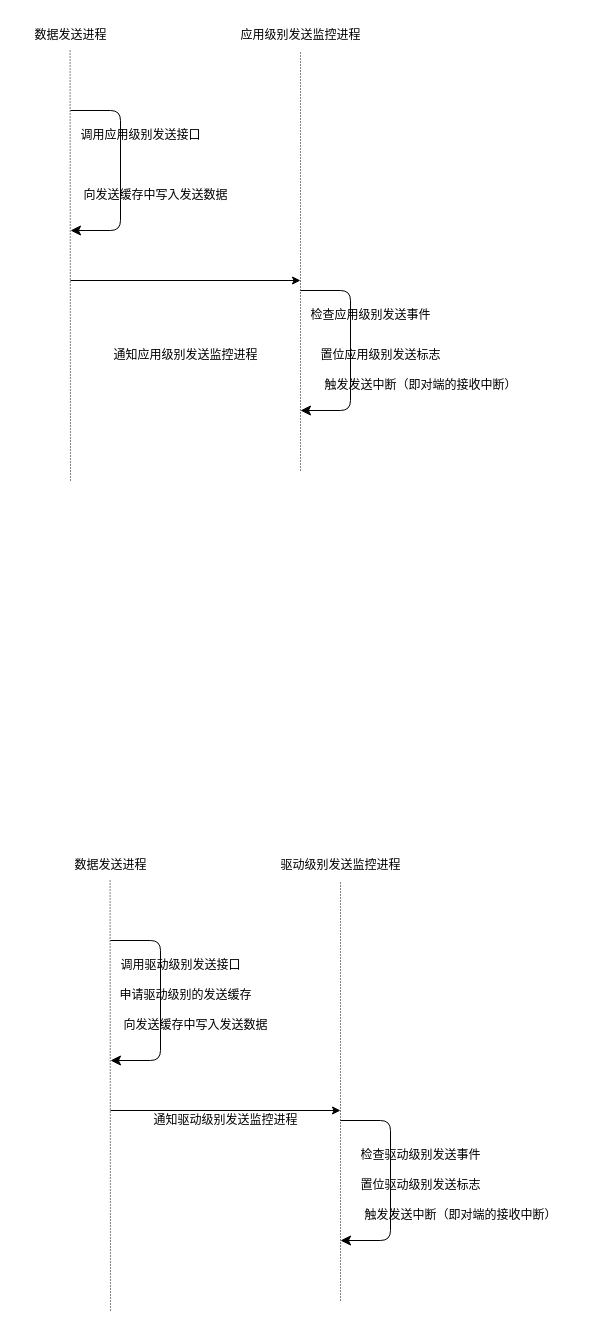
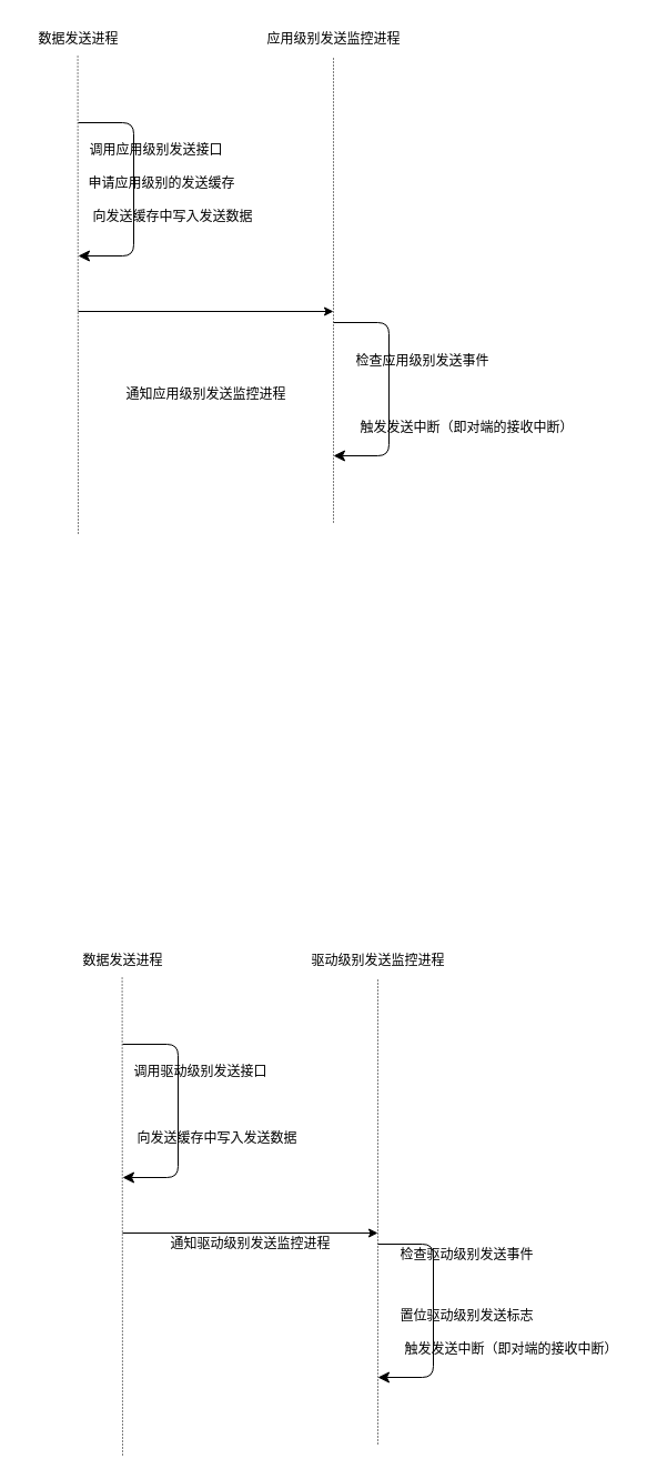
+ <mxCell id="10" value="申请应用级别的发送缓存" style="text;html=1;align=center;verticalAlign=middle;resizable=0;points=[];autosize=1;strokeColor=none;fillColor=none;" vertex="1" parent="1"><mxGeometry x="65" y="150" width="160" height="30" as="geometry" /></mxCell>
- <mxCell id="4" value="检查应用级别发送事件" style="text;html=1;align=center;verticalAlign=middle;resizable=0;points=[];autosize=1;strokeColor=none;fillColor=none;" vertex="1" parent="1"><mxGeometry x="300" y="300" width="140" height="30" as="geometry" /></mxCell>
+ <mxCell id="4" value="检查应用级别发送事件" style="text;html=1;align=center;verticalAlign=middle;resizable=0;points=[];autosize=1;strokeColor=none;fillColor=none;" vertex="1" parent="1"><mxGeometry x="310" y="310" width="140" height="30" as="geometry" /></mxCell>
- <mxCell id="5" value="置位应用级别发送标志" style="text;html=1;align=center;verticalAlign=middle;resizable=0;points=[];autosize=1;strokeColor=none;fillColor=none;" vertex="1" parent="1"><mxGeometry x="310" y="340" width="140" height="30" as="geometry" /></mxCell>
- <mxCell id="24" value="申请驱动级别的发送缓存" style="text;html=1;align=center;verticalAlign=middle;resizable=0;points=[];autosize=1;strokeColor=none;fillColor=none;" vertex="1" parent="1"><mxGeometry x="105" y="980" width="160" height="30" as="geometry" /></mxCell>
- <mxCell id="18" value="检查驱动级别发送事件" style="text;html=1;align=center;verticalAlign=middle;resizable=0;points=[];autosize=1;strokeColor=none;fillColor=none;" vertex="1" parent="1"><mxGeometry x="350" y="1140" width="140" height="30" as="geometry" /></mxCell>
+ <mxCell id="18" value="检查驱动级别发送事件" style="text;html=1;align=center;verticalAlign=middle;resizable=0;points=[];autosize=1;strokeColor=none;fillColor=none;" vertex="1" parent="1"><mxGeometry x="350" y="1115" width="140" height="30" as="geometry" /></mxCell>
